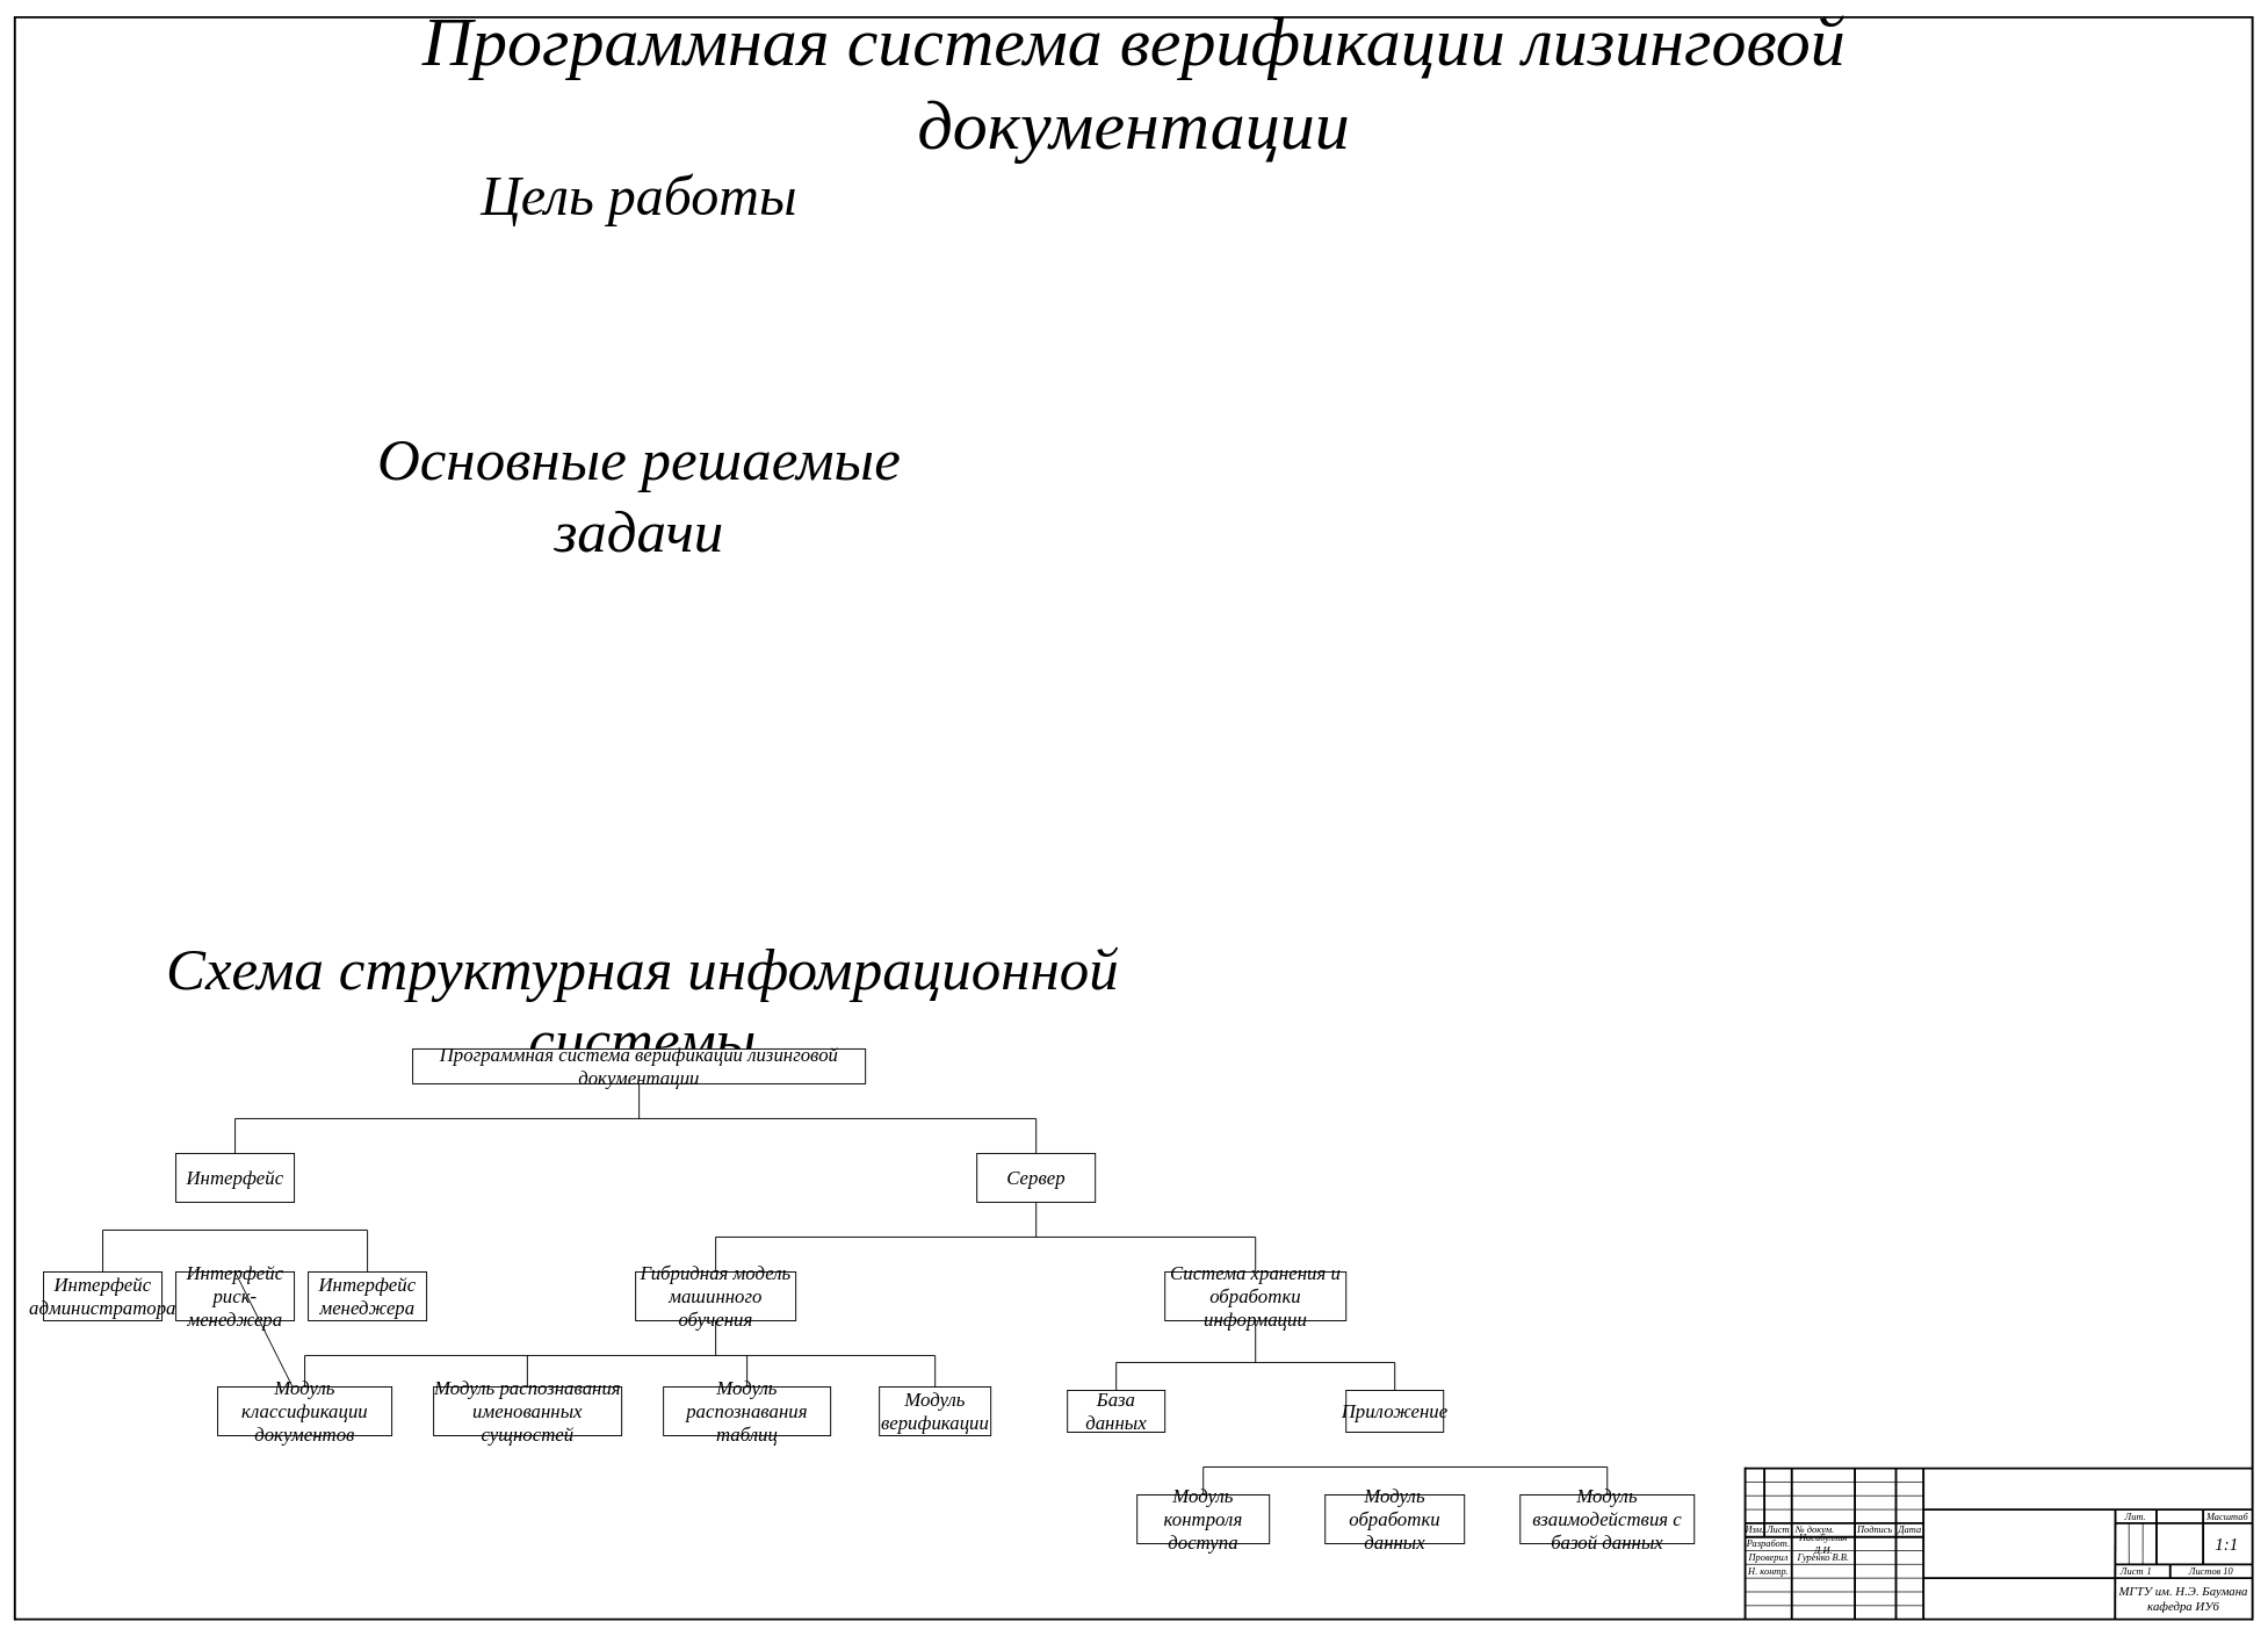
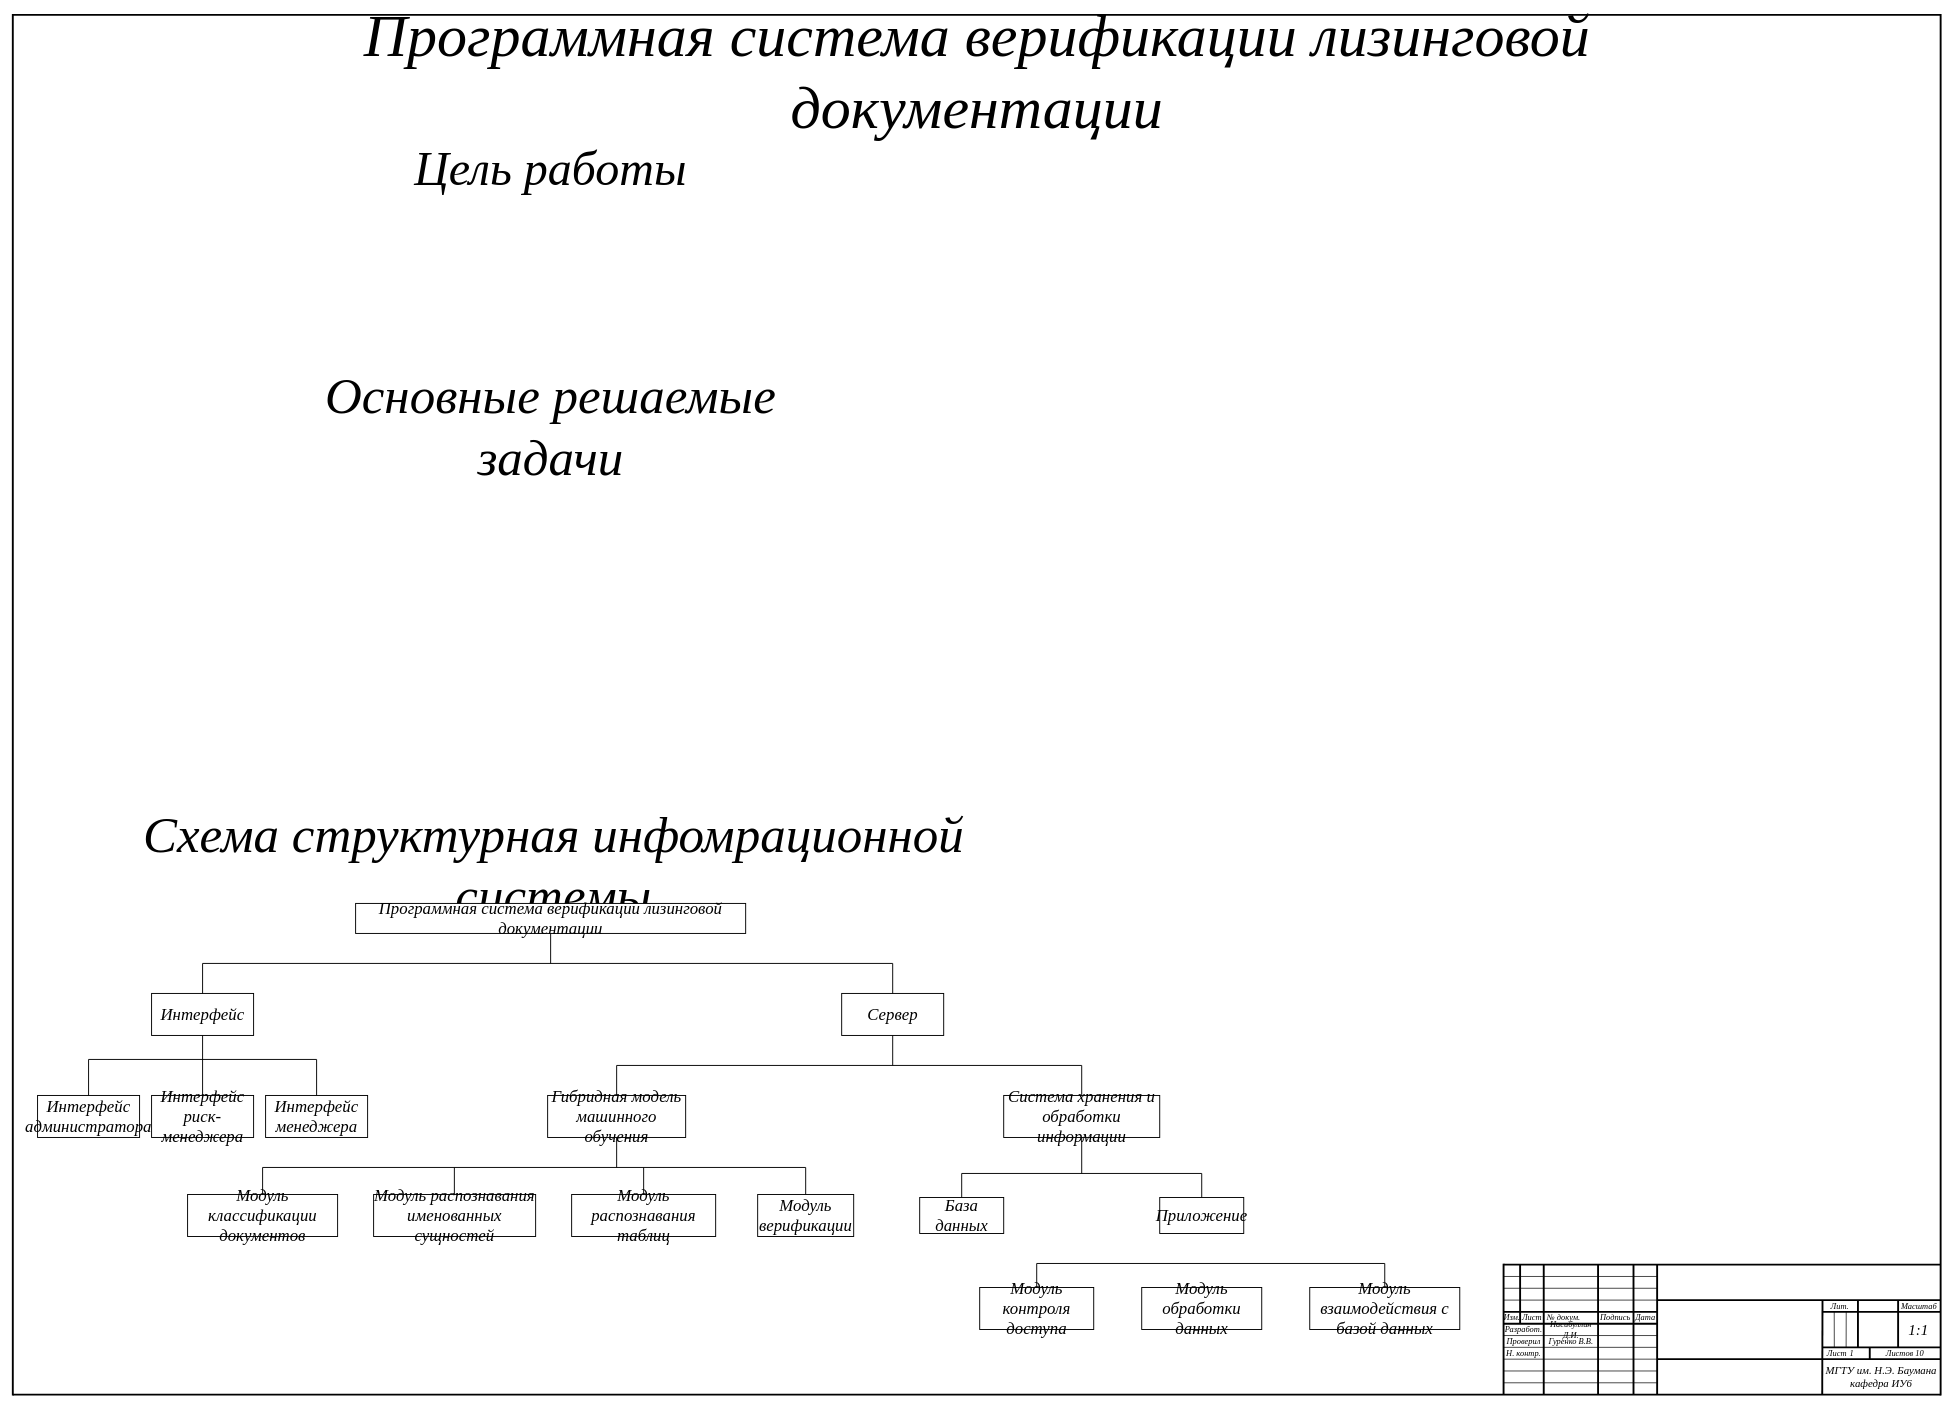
- <mxCell id="75" value="" style="endArrow=none;html=1;rounded=0;exitX=0.5;exitY=0;exitDx=0;exitDy=0;strokeWidth=1.575;" edge="1" parent="1" source="59" target="63"><mxGeometry width="50" height="50" relative="1" as="geometry"><mxPoint x="882" y="1773" as="sourcePoint" /><mxPoint x="932" y="1723" as="targetPoint" /></mxGeometry></mxCell>
+ <mxCell id="75" value="" style="endArrow=none;html=1;rounded=0;entryX=0.5;entryY=1;entryDx=0;entryDy=0;exitX=0.5;exitY=0;exitDx=0;exitDy=0;strokeWidth=1.575;" edge="1" parent="1" source="59" target="56"><mxGeometry width="50" height="50" relative="1" as="geometry"><mxPoint x="882" y="1773" as="sourcePoint" /><mxPoint x="932" y="1723" as="targetPoint" /></mxGeometry></mxCell>
